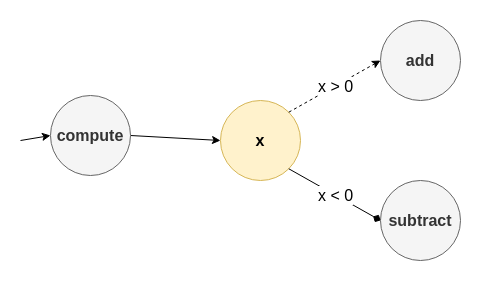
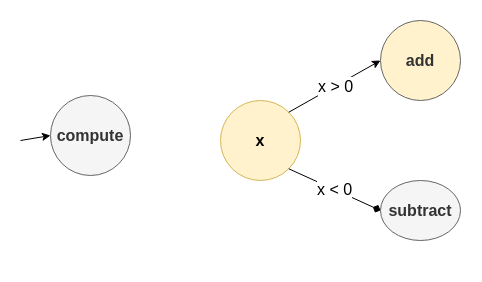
- <mxCell id="6" value="&lt;font size=&quot;3&quot;&gt;&lt;b&gt;add&lt;/b&gt;&lt;/font&gt;" style="ellipse;whiteSpace=wrap;html=1;fillColor=#f5f5f5;strokeColor=#666666;fontColor=#333333;" vertex="1" parent="1"><mxGeometry x="380" y="20" width="80" height="80" as="geometry" /></mxCell>
+ <mxCell id="6" value="&lt;font size=&quot;3&quot;&gt;&lt;b&gt;add&lt;/b&gt;&lt;/font&gt;" style="ellipse;whiteSpace=wrap;html=1;fillColor=#fff2cc;strokeColor=#666666;fontColor=#333333;" vertex="1" parent="1"><mxGeometry x="380" y="20" width="80" height="80" as="geometry" /></mxCell>
- <mxCell id="8" value="" style="endArrow=classic;html=1;rounded=0;fontSize=16;exitX=1;exitY=0;exitDx=0;exitDy=0;entryX=0;entryY=0.5;entryDx=0;entryDy=0;dashed=1;" edge="1" parent="1" source="5" target="6"><mxGeometry relative="1" as="geometry"><mxPoint x="400" y="150" as="sourcePoint" /><mxPoint x="500" y="150" as="targetPoint" /><Array as="points" /></mxGeometry></mxCell>
+ <mxCell id="8" value="" style="endArrow=classic;html=1;rounded=0;fontSize=16;exitX=1;exitY=0;exitDx=0;exitDy=0;entryX=0;entryY=0.5;entryDx=0;entryDy=0;" edge="1" parent="1" source="5" target="6"><mxGeometry relative="1" as="geometry"><mxPoint x="400" y="150" as="sourcePoint" /><mxPoint x="500" y="150" as="targetPoint" /><Array as="points" /></mxGeometry></mxCell>
- <mxCell id="2" style="rounded=0;orthogonalLoop=1;jettySize=auto;html=1;exitX=1;exitY=0.5;exitDx=0;exitDy=0;entryX=0;entryY=0.5;entryDx=0;entryDy=0;" edge="1" parent="1" source="3" target="5"><mxGeometry relative="1" as="geometry" /></mxCell>
- <mxCell id="7" value="&lt;font size=&quot;3&quot;&gt;&lt;b&gt;subtract&lt;/b&gt;&lt;/font&gt;" style="ellipse;whiteSpace=wrap;html=1;fillColor=#f5f5f5;strokeColor=#666666;fontColor=#333333;" vertex="1" parent="1"><mxGeometry x="380" y="180" width="80" height="80" as="geometry" /></mxCell>
+ <mxCell id="7" value="&lt;font size=&quot;3&quot;&gt;&lt;b&gt;subtract&lt;/b&gt;&lt;/font&gt;" style="ellipse;whiteSpace=wrap;html=1;fillColor=#f5f5f5;strokeColor=#666666;fontColor=#333333;" vertex="1" parent="1"><mxGeometry x="380" y="180" width="80" height="60" as="geometry" /></mxCell>
